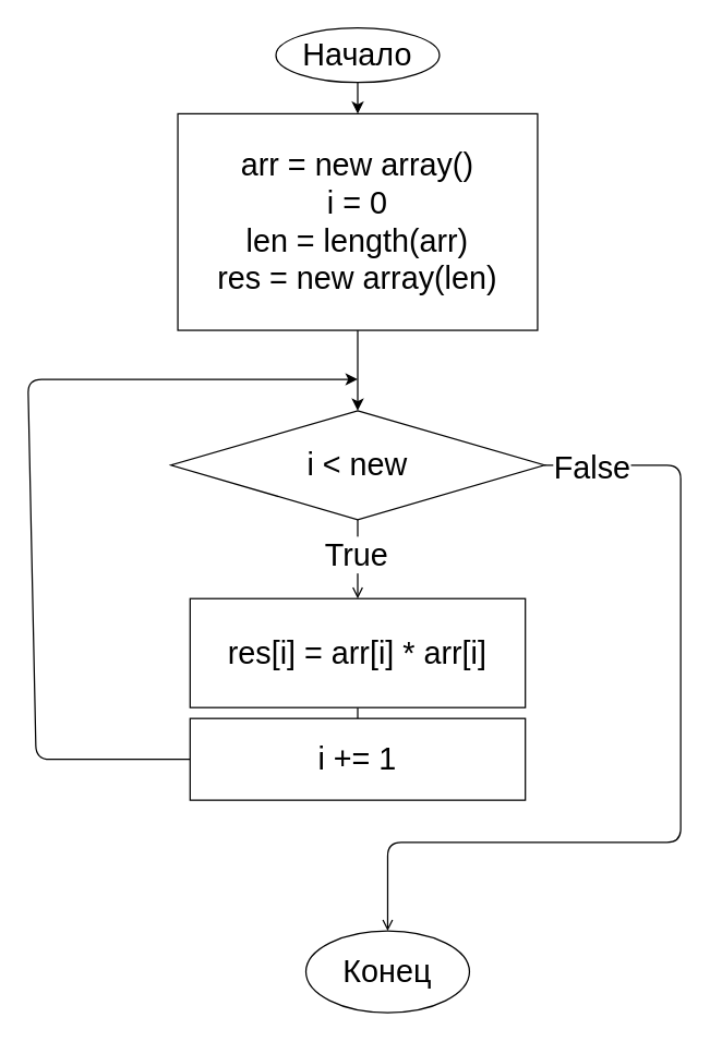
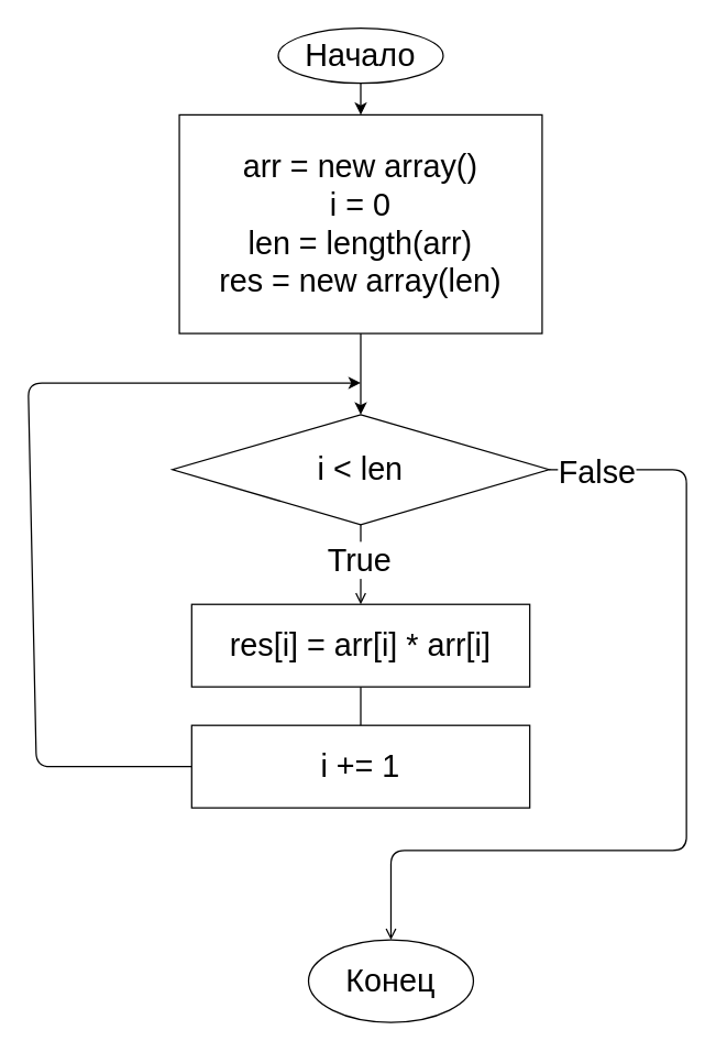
- <mxCell id="10" value="i &amp;lt; new" style="rhombus;whiteSpace=wrap;html=1;fontSize=23;" vertex="1" parent="1"><mxGeometry x="125" y="301" width="274" height="80" as="geometry" /></mxCell>
+ <mxCell id="10" value="i &amp;lt; len" style="rhombus;whiteSpace=wrap;html=1;fontSize=23;" vertex="1" parent="1"><mxGeometry x="125" y="301" width="274" height="80" as="geometry" /></mxCell>
- <mxCell id="12" value="res[i] = arr[i] * arr[i]" style="whiteSpace=wrap;html=1;fontSize=23;" vertex="1" parent="1"><mxGeometry x="139" y="439" width="246" height="80" as="geometry" /></mxCell>
+ <mxCell id="12" value="res[i] = arr[i] * arr[i]" style="whiteSpace=wrap;html=1;fontSize=23;" vertex="1" parent="1"><mxGeometry x="139" y="439" width="246" height="60" as="geometry" /></mxCell>
